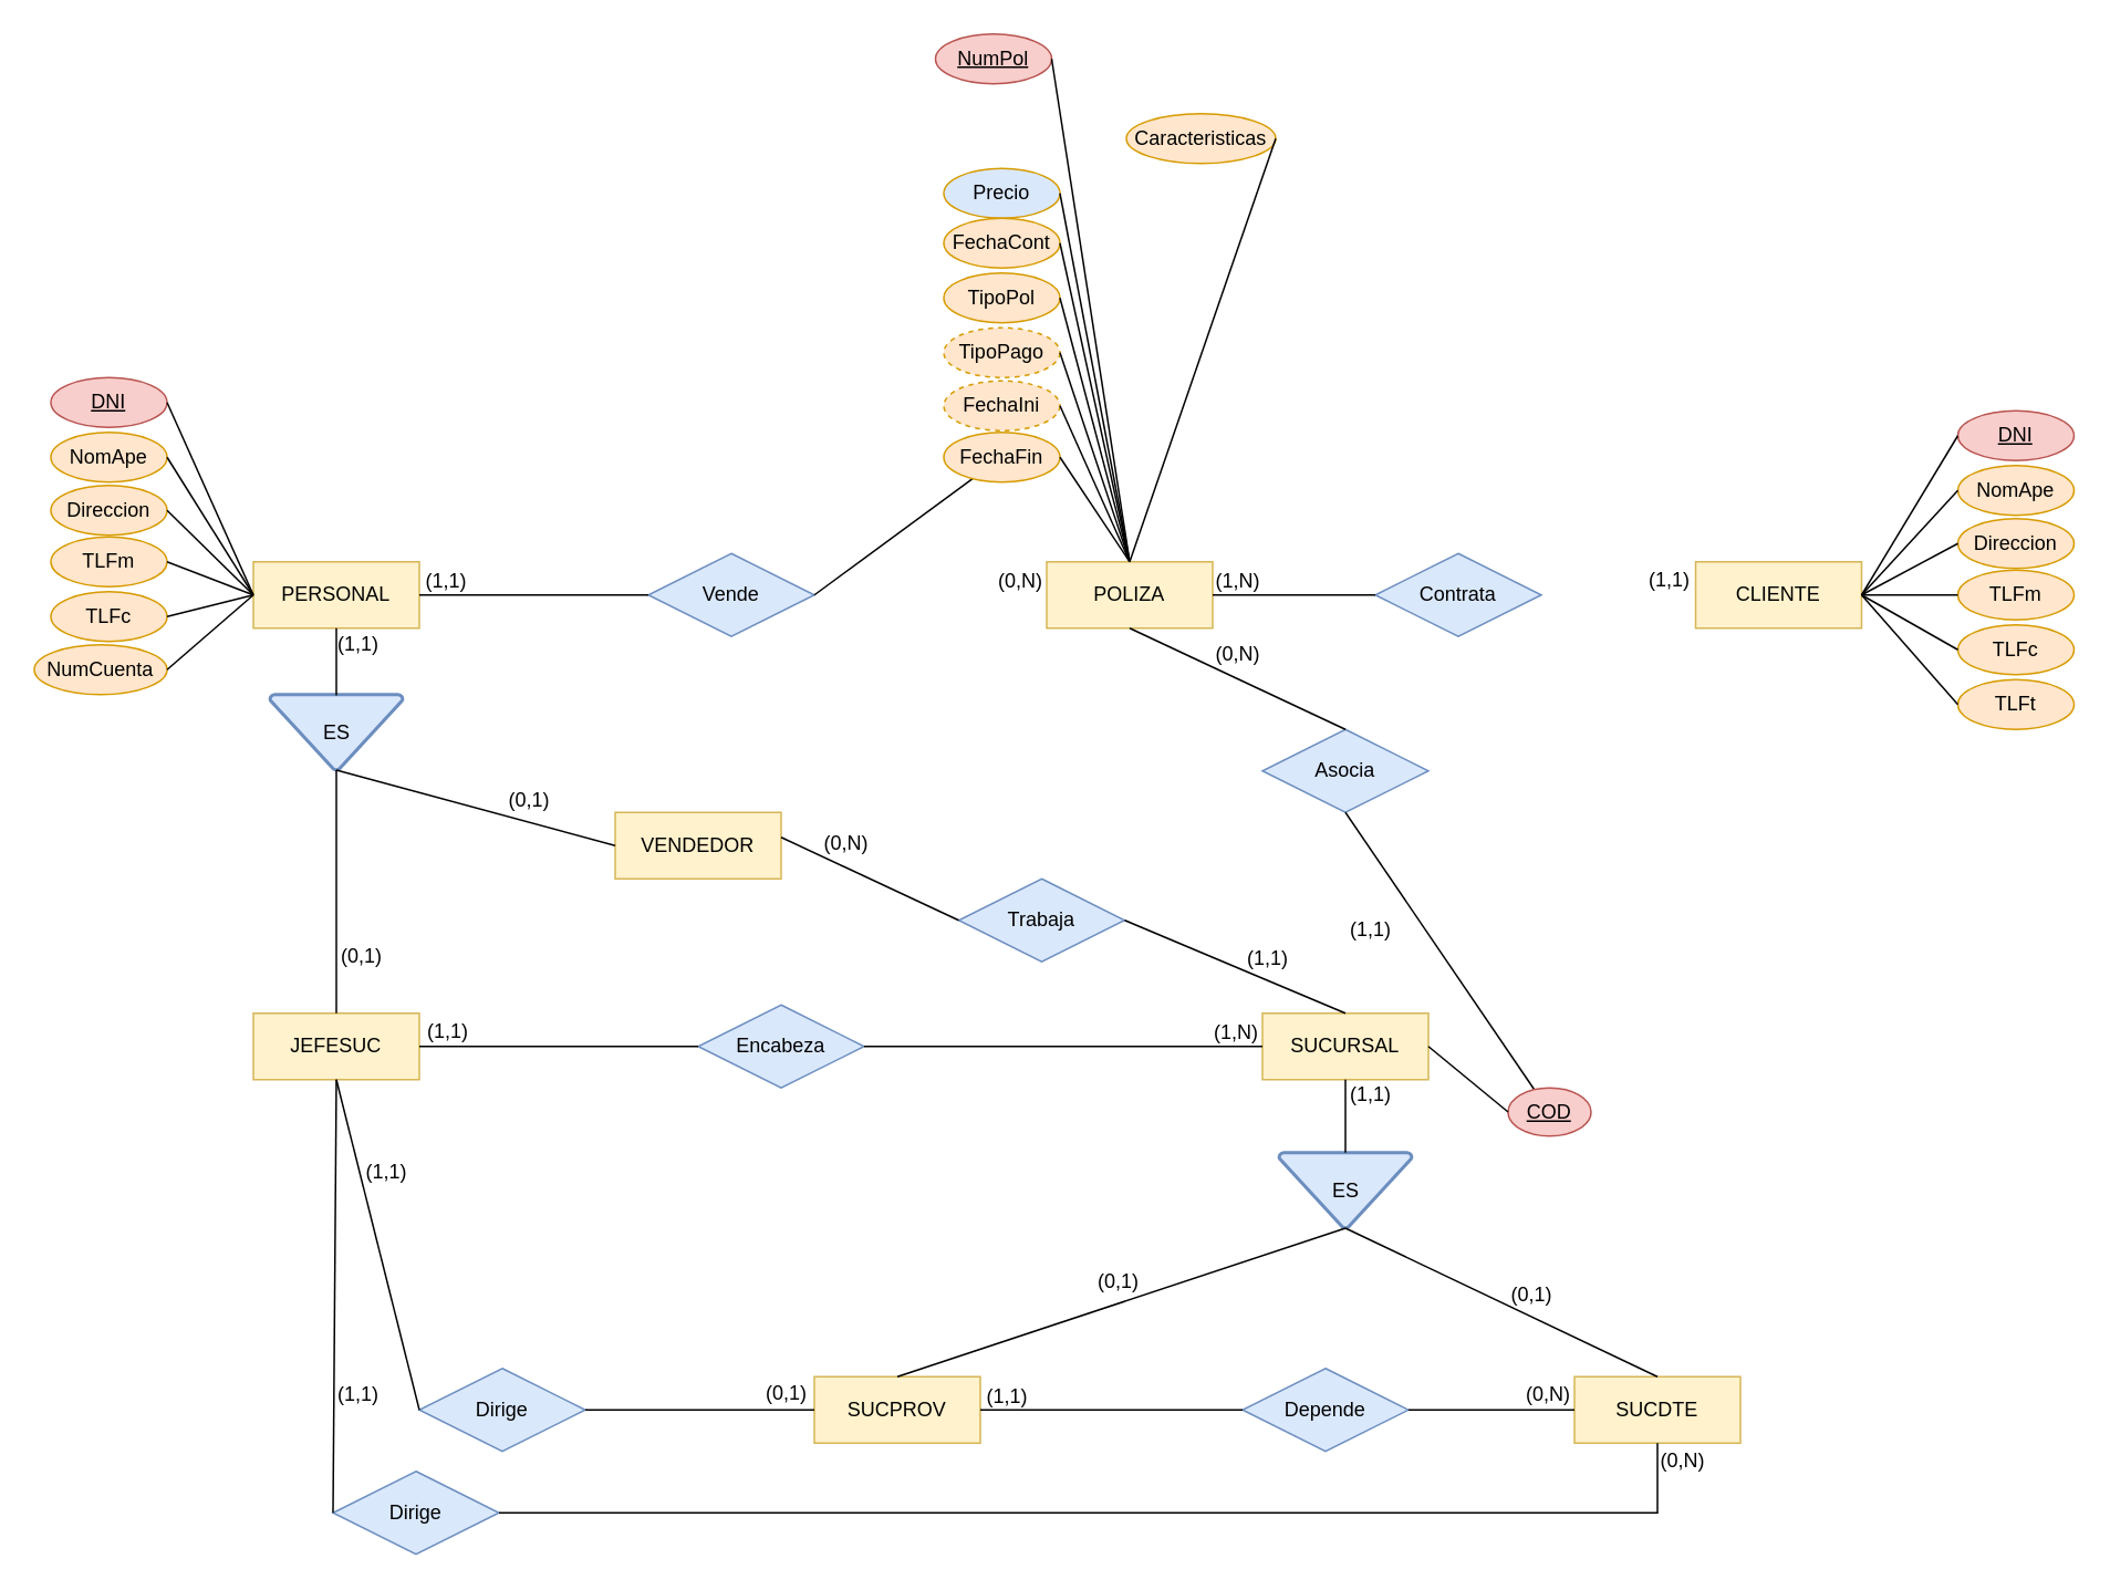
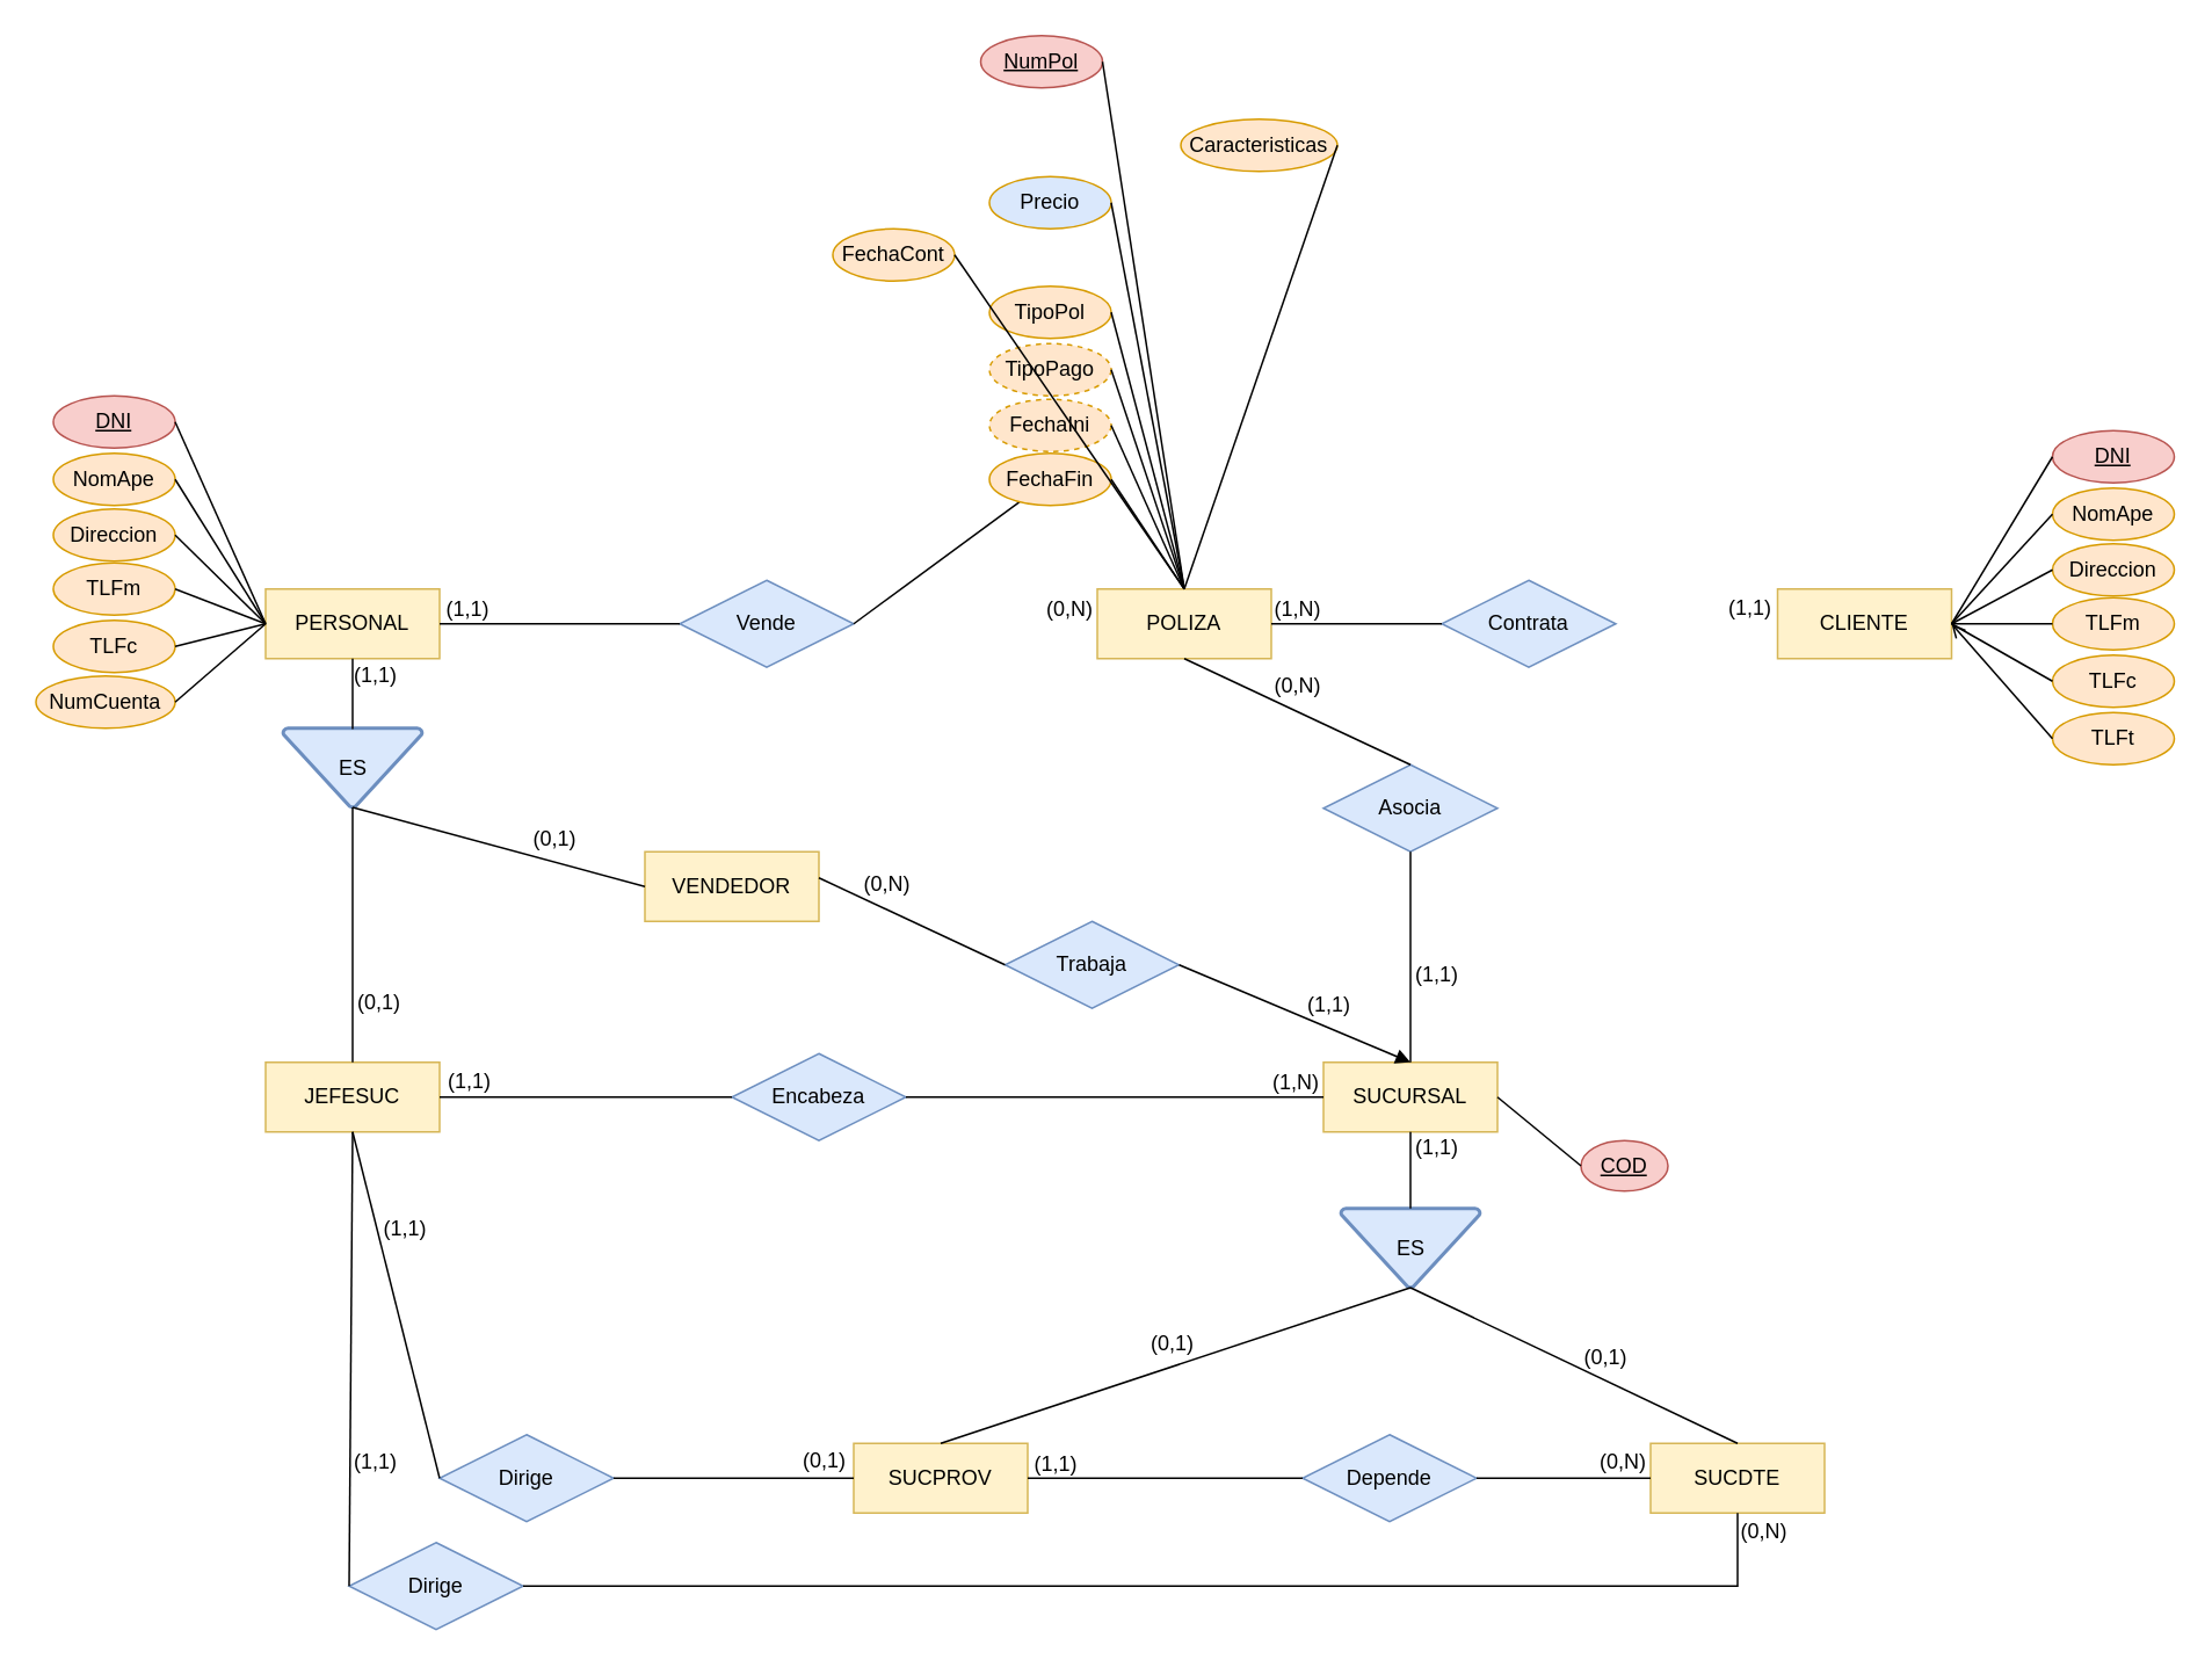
- <mxCell id="46" value="FechaCont" style="ellipse;whiteSpace=wrap;html=1;fillColor=#ffe6cc;strokeColor=#d79b00;" parent="1" vertex="1"><mxGeometry x="568" y="131" width="70" height="30" as="geometry" /></mxCell>
+ <mxCell id="46" value="FechaCont" style="ellipse;whiteSpace=wrap;html=1;fillColor=#ffe6cc;strokeColor=#d79b00;" parent="1" vertex="1"><mxGeometry x="478" y="131" width="70" height="30" as="geometry" /></mxCell>
- <mxCell id="82" value="" style="endArrow=none;html=1;rounded=0;entryX=1;entryY=0.5;entryDx=0;entryDy=0;exitX=0;exitY=0.5;exitDx=0;exitDy=0;" parent="1" source="42" target="2" edge="1"><mxGeometry relative="1" as="geometry"><mxPoint x="1297" y="387" as="sourcePoint" /><mxPoint x="1199" y="506" as="targetPoint" /></mxGeometry></mxCell>
+ <mxCell id="82" value="" style="endArrow=open;html=1;rounded=0;entryX=1;entryY=0.5;entryDx=0;entryDy=0;exitX=0;exitY=0.5;exitDx=0;exitDy=0;" parent="1" source="42" target="2" edge="1"><mxGeometry relative="1" as="geometry"><mxPoint x="1297" y="387" as="sourcePoint" /><mxPoint x="1199" y="506" as="targetPoint" /></mxGeometry></mxCell>
- <mxCell id="36" value="" style="endArrow=none;html=1;rounded=0;exitX=0.5;exitY=1;exitDx=0;exitDy=0;" parent="1" source="17" target="51" edge="1"><mxGeometry relative="1" as="geometry"><mxPoint x="820" y="568" as="sourcePoint" /><mxPoint x="830" y="718" as="targetPoint" /></mxGeometry></mxCell>
+ <mxCell id="36" value="" style="endArrow=none;html=1;rounded=0;exitX=0.5;exitY=1;exitDx=0;exitDy=0;" parent="1" source="17" target="4" edge="1"><mxGeometry relative="1" as="geometry"><mxPoint x="820" y="568" as="sourcePoint" /><mxPoint x="830" y="718" as="targetPoint" /></mxGeometry></mxCell>
- <mxCell id="31" value="" style="endArrow=none;html=1;rounded=0;entryX=0.5;entryY=0;entryDx=0;entryDy=0;exitX=1;exitY=0.5;exitDx=0;exitDy=0;" parent="1" source="14" target="4" edge="1"><mxGeometry relative="1" as="geometry"><mxPoint x="680" y="628" as="sourcePoint" /><mxPoint x="637" y="658" as="targetPoint" /></mxGeometry></mxCell>
+ <mxCell id="31" value="" style="endArrow=block;html=1;rounded=0;entryX=0.5;entryY=0;entryDx=0;entryDy=0;exitX=1;exitY=0.5;exitDx=0;exitDy=0;" parent="1" source="14" target="4" edge="1"><mxGeometry relative="1" as="geometry"><mxPoint x="680" y="628" as="sourcePoint" /><mxPoint x="637" y="658" as="targetPoint" /></mxGeometry></mxCell>
